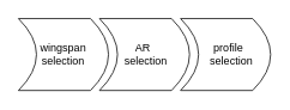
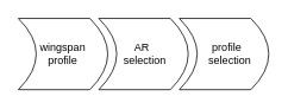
- <mxCell id="2" value="wingspan&lt;br&gt;selection" style="shape=dataStorage;whiteSpace=wrap;html=1;fixedSize=1;direction=west;" vertex="1" parent="1"><mxGeometry x="20" y="20" width="100" height="80" as="geometry" /></mxCell>
+ <mxCell id="2" value="wingspan&lt;br&gt;profile" style="shape=dataStorage;whiteSpace=wrap;html=1;fixedSize=1;direction=west;" vertex="1" parent="1"><mxGeometry x="20" y="20" width="100" height="80" as="geometry" /></mxCell>
